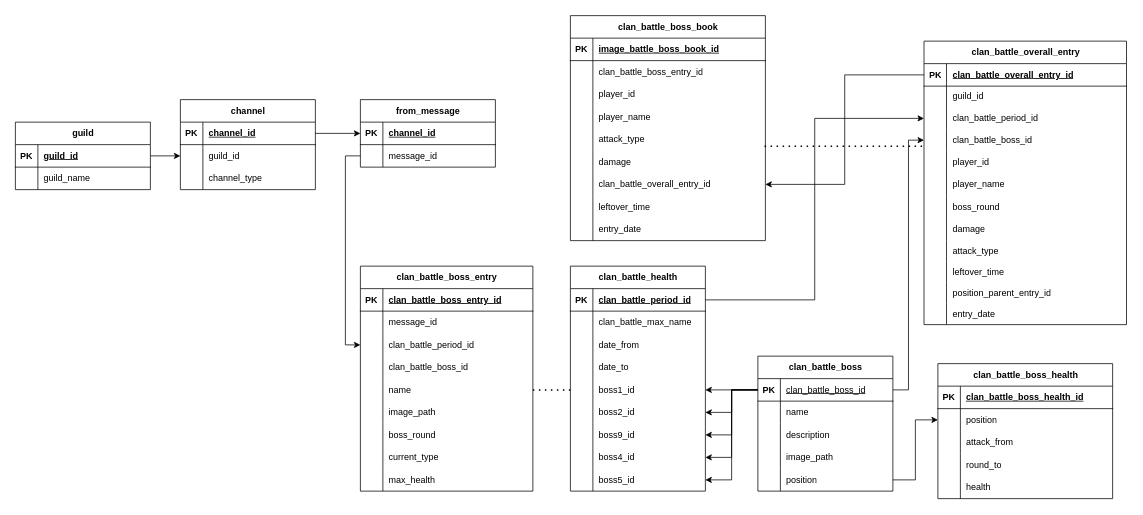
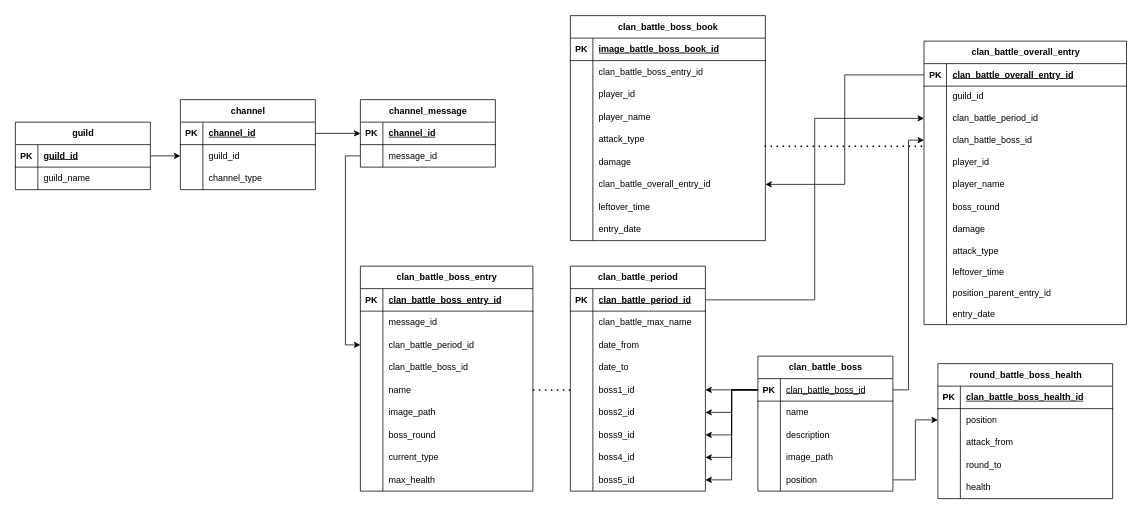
- <mxCell id="9" value="from_message" style="shape=table;startSize=30;container=1;collapsible=1;childLayout=tableLayout;fixedRows=1;rowLines=0;fontStyle=1;align=center;resizeLast=1;html=1;" parent="1" vertex="1"><mxGeometry x="480" y="132" width="180" height="90" as="geometry"><mxRectangle x="410" y="160" width="130" height="30" as="alternateBounds" /></mxGeometry></mxCell>
+ <mxCell id="9" value="channel_message" style="shape=table;startSize=30;container=1;collapsible=1;childLayout=tableLayout;fixedRows=1;rowLines=0;fontStyle=1;align=center;resizeLast=1;html=1;" parent="1" vertex="1"><mxGeometry x="480" y="132" width="180" height="90" as="geometry"><mxRectangle x="410" y="160" width="130" height="30" as="alternateBounds" /></mxGeometry></mxCell>
- <mxCell id="72" value="clan_battle_health" style="shape=table;startSize=30;container=1;collapsible=1;childLayout=tableLayout;fixedRows=1;rowLines=0;fontStyle=1;align=center;resizeLast=1;html=1;" parent="1" vertex="1"><mxGeometry x="760" y="354" width="180" height="300" as="geometry" /></mxCell>
+ <mxCell id="72" value="clan_battle_period" style="shape=table;startSize=30;container=1;collapsible=1;childLayout=tableLayout;fixedRows=1;rowLines=0;fontStyle=1;align=center;resizeLast=1;html=1;" parent="1" vertex="1"><mxGeometry x="760" y="354" width="180" height="300" as="geometry" /></mxCell>
- <mxCell id="155" value="clan_battle_boss_health" style="shape=table;startSize=30;container=1;collapsible=1;childLayout=tableLayout;fixedRows=1;rowLines=0;fontStyle=1;align=center;resizeLast=1;html=1;" parent="1" vertex="1"><mxGeometry x="1250" y="484" width="233" height="180" as="geometry" /></mxCell>
+ <mxCell id="155" value="round_battle_boss_health" style="shape=table;startSize=30;container=1;collapsible=1;childLayout=tableLayout;fixedRows=1;rowLines=0;fontStyle=1;align=center;resizeLast=1;html=1;" parent="1" vertex="1"><mxGeometry x="1250" y="484" width="233" height="180" as="geometry" /></mxCell>
